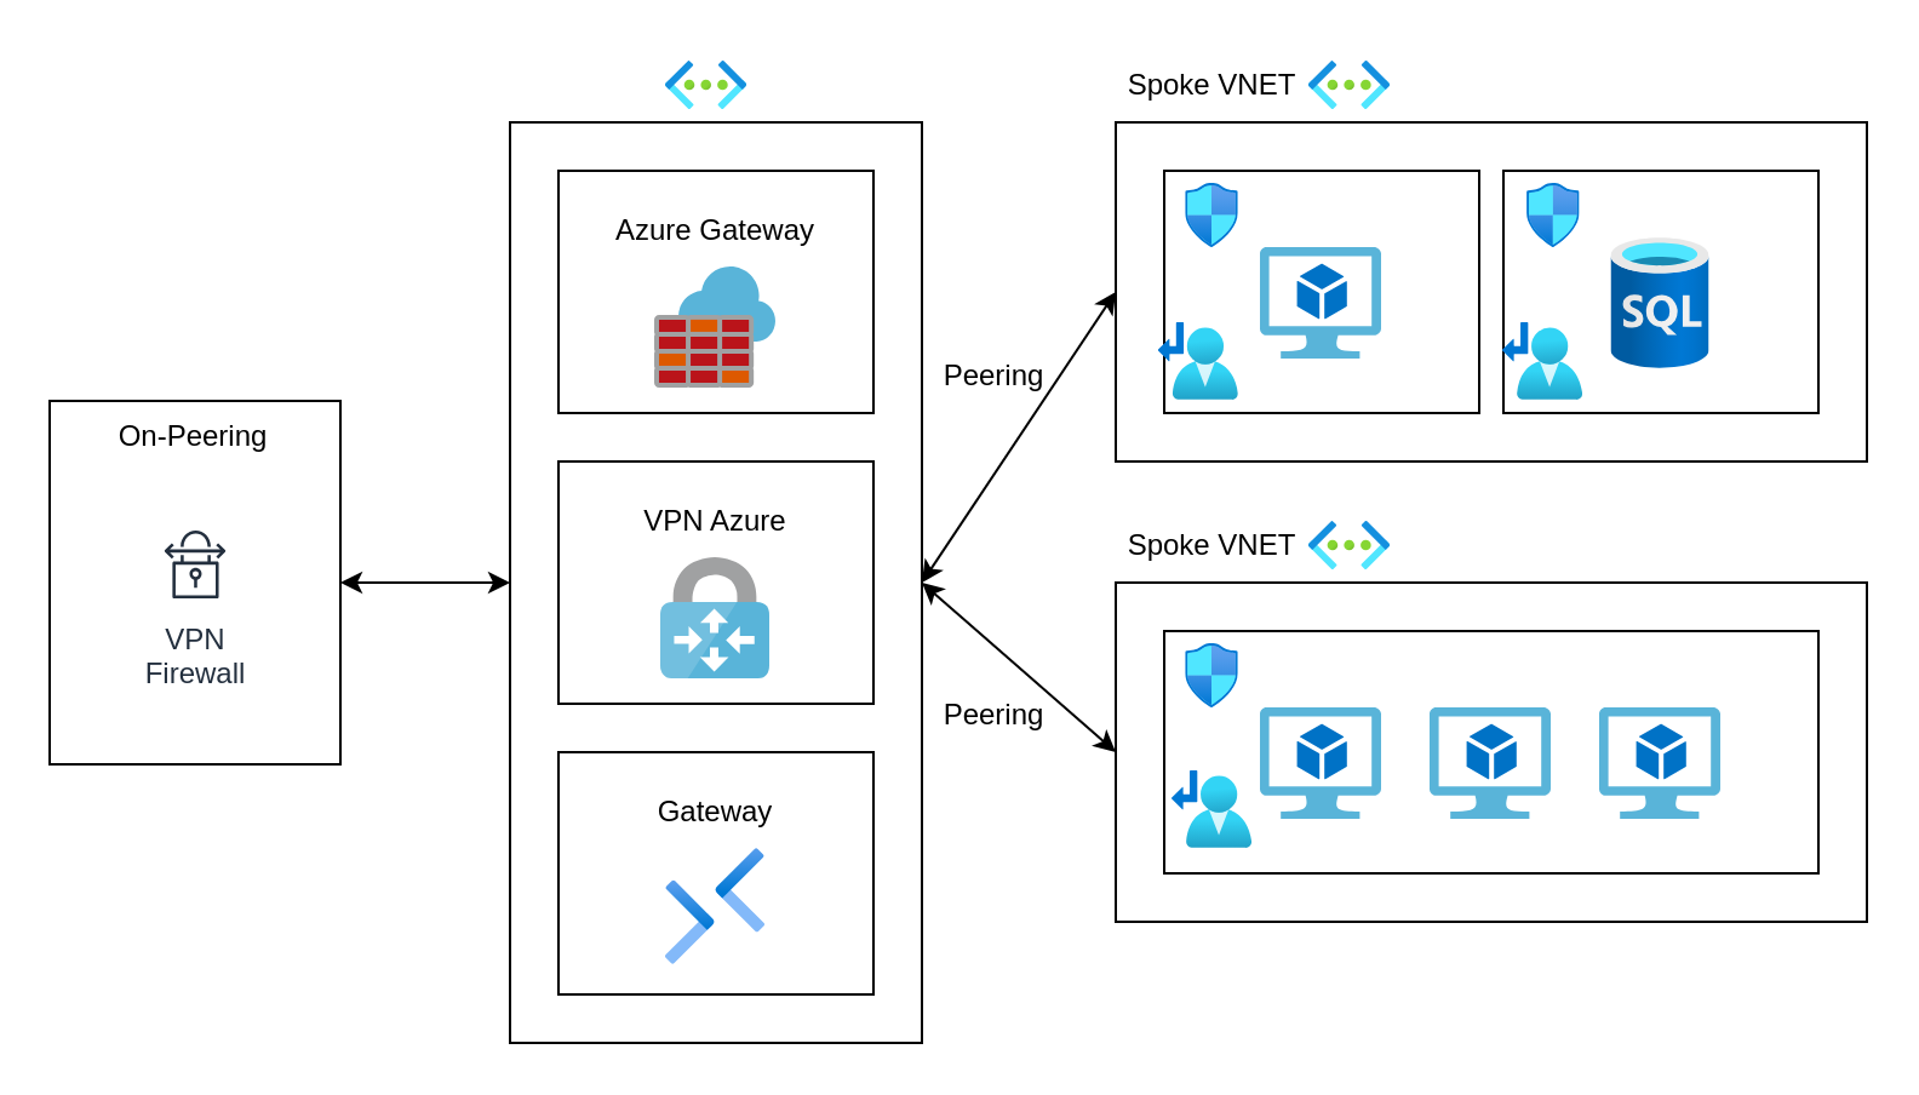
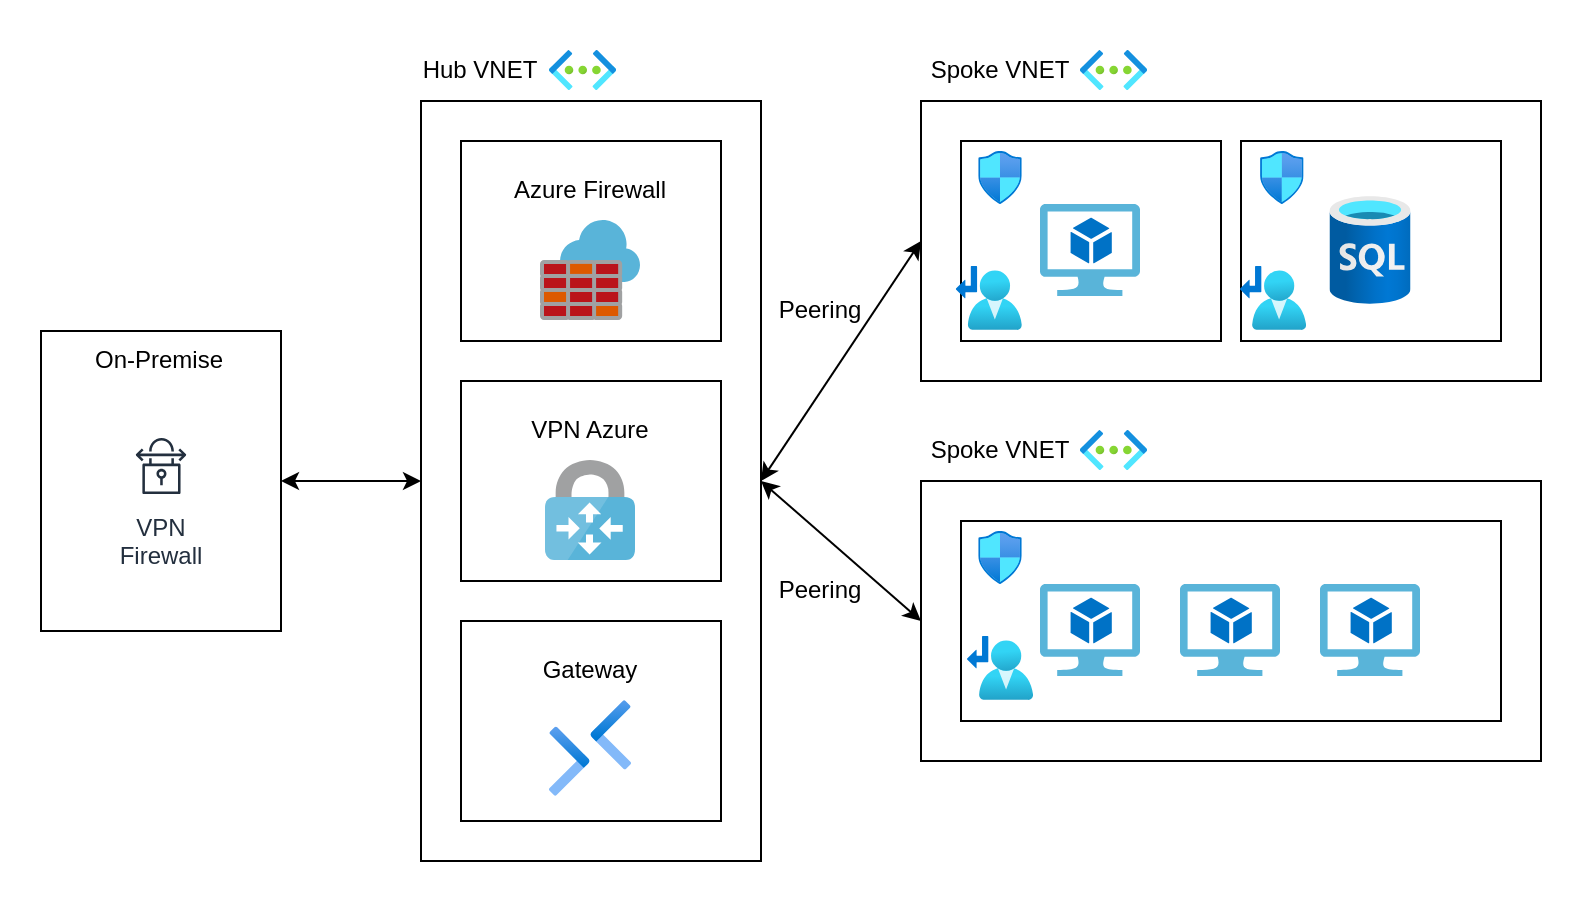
+ <mxCell id="6" value="Hub VNET" style="text;html=1;align=center;verticalAlign=middle;whiteSpace=wrap;rounded=0;" parent="1" vertex="1"><mxGeometry x="210" y="20" width="60" height="30" as="geometry" /></mxCell>
- <mxCell id="8" value="Azure Gateway" style="text;html=1;align=center;verticalAlign=middle;whiteSpace=wrap;rounded=0;" parent="1" vertex="1"><mxGeometry x="250" y="80" width="90" height="30" as="geometry" /></mxCell>
+ <mxCell id="8" value="Azure Firewall" style="text;html=1;align=center;verticalAlign=middle;whiteSpace=wrap;rounded=0;" parent="1" vertex="1"><mxGeometry x="250" y="80" width="90" height="30" as="geometry" /></mxCell>
- <mxCell id="36" value="On-Peering" style="text;html=1;align=center;verticalAlign=middle;whiteSpace=wrap;rounded=0;" parent="1" vertex="1"><mxGeometry x="35.28" y="165" width="89.44" height="30" as="geometry" /></mxCell>
+ <mxCell id="36" value="On-Premise" style="text;html=1;align=center;verticalAlign=middle;whiteSpace=wrap;rounded=0;" parent="1" vertex="1"><mxGeometry x="35.28" y="165" width="89.44" height="30" as="geometry" /></mxCell>
